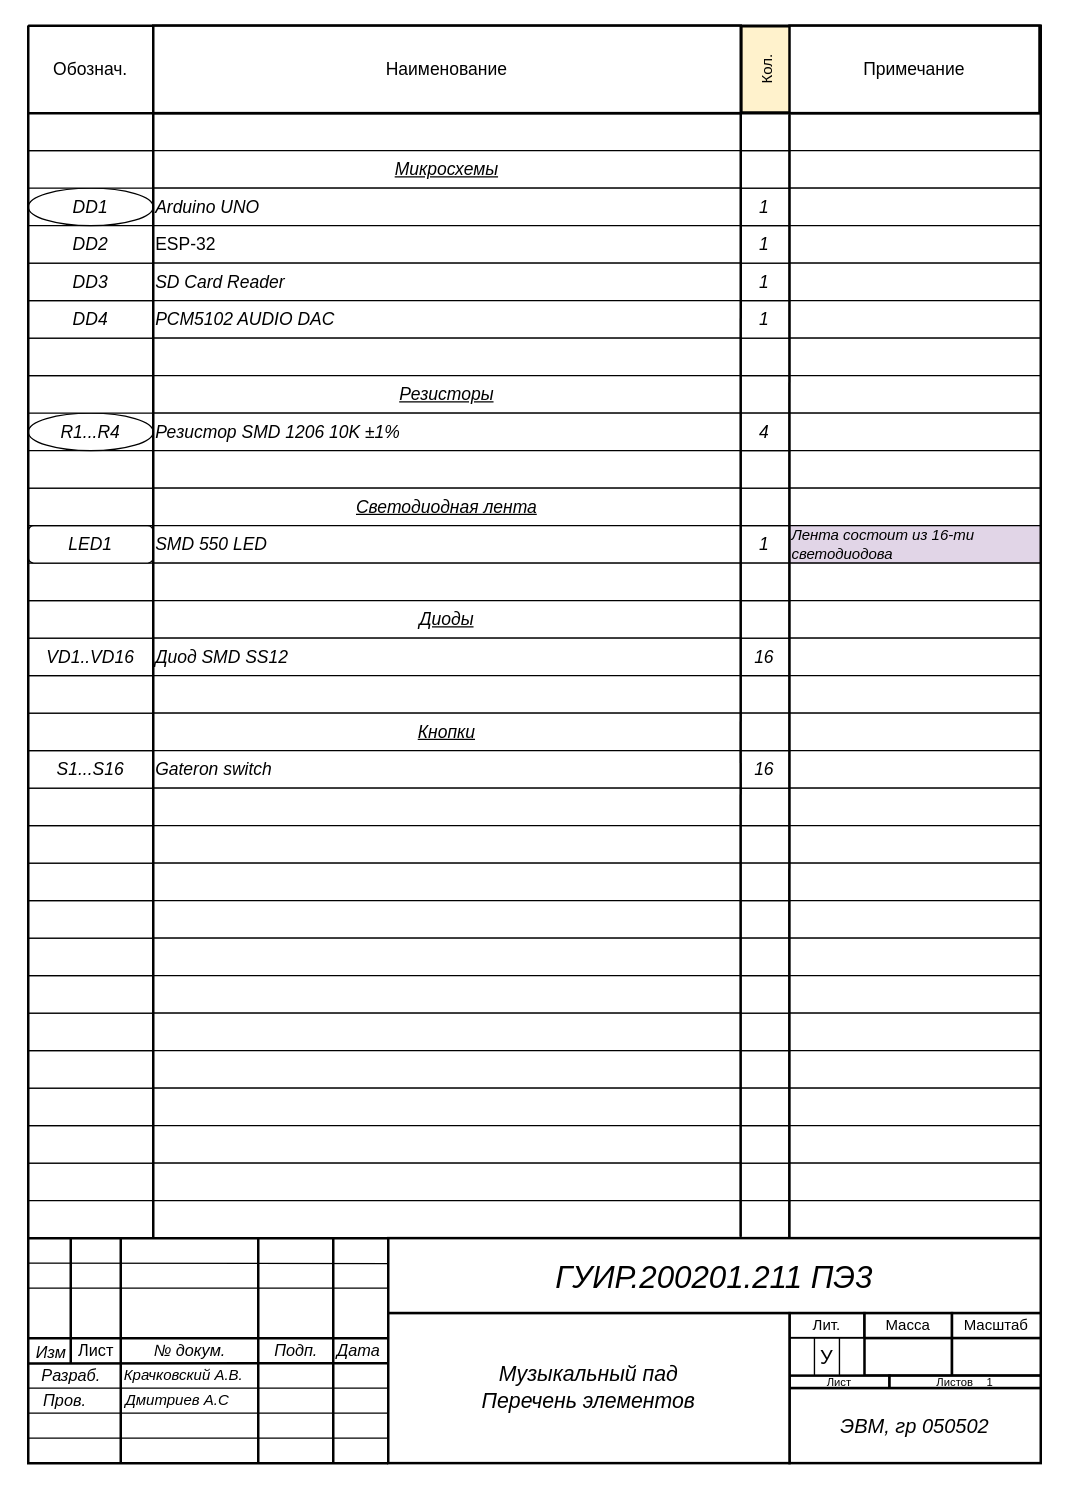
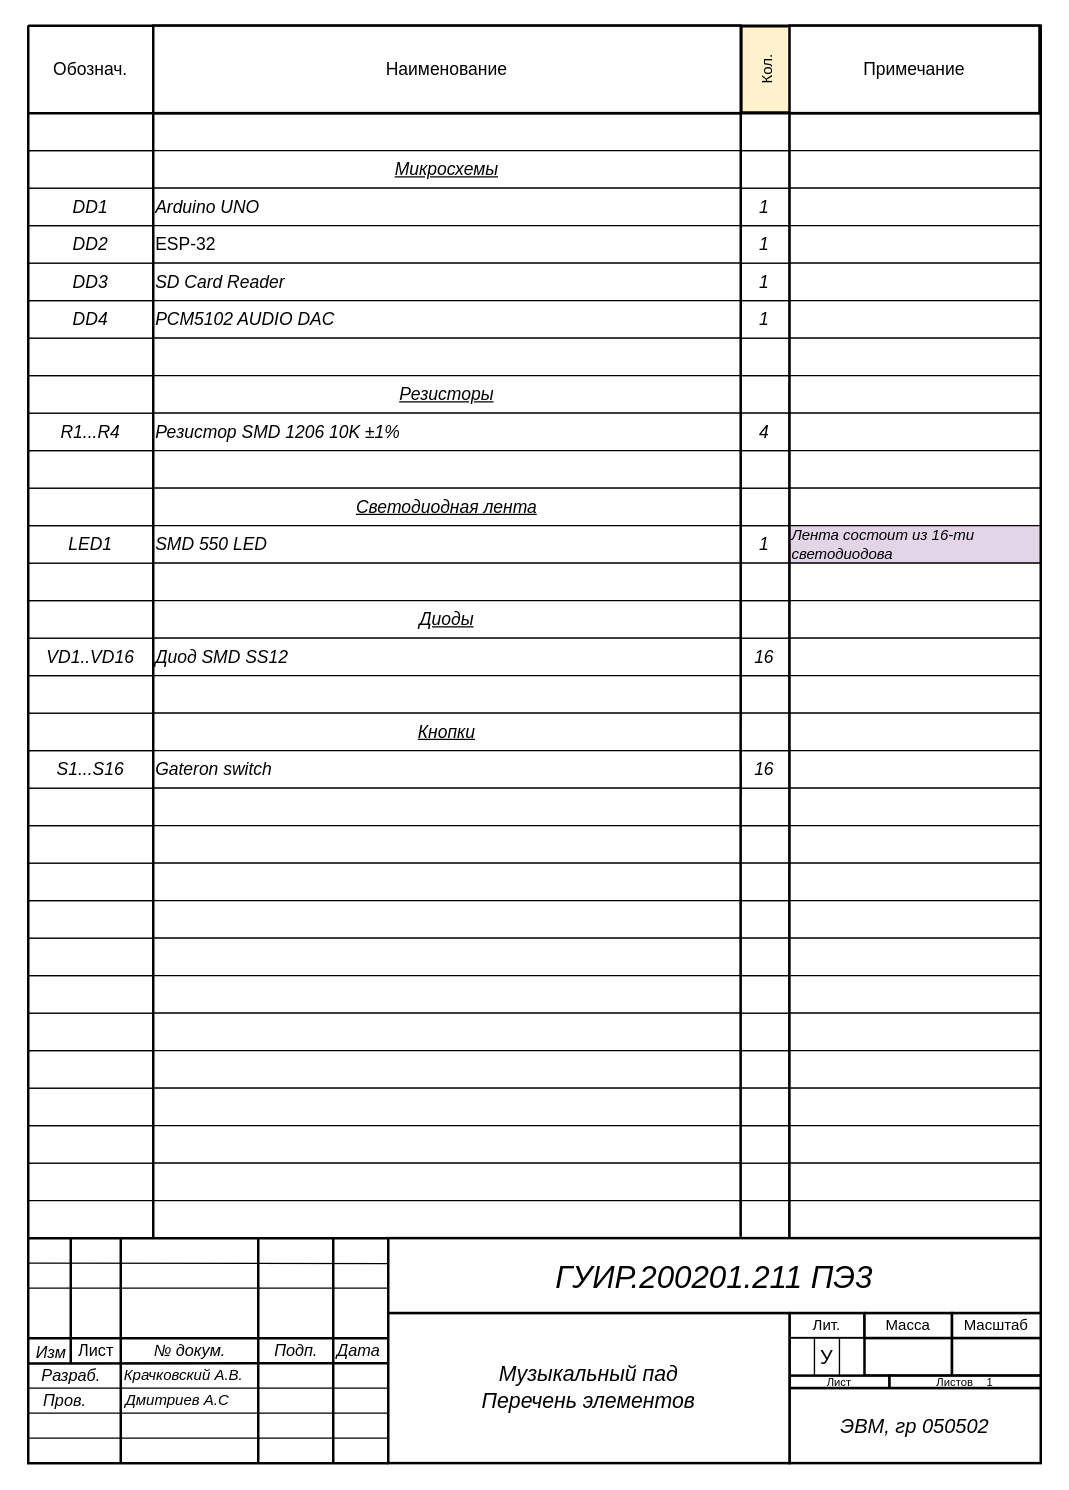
- <mxCell id="119" value="&lt;font style=&quot;font-size: 14px;&quot;&gt;&lt;i&gt;DD1&lt;/i&gt;&lt;/font&gt;" style="ellipse;whiteSpace=wrap;html=1;strokeWidth=1;" parent="1" vertex="1"><mxGeometry x="22" y="150" width="100" height="30" as="geometry" /></mxCell>
+ <mxCell id="119" value="&lt;font style=&quot;font-size: 14px;&quot;&gt;&lt;i&gt;DD1&lt;/i&gt;&lt;/font&gt;" style="rounded=0;whiteSpace=wrap;html=1;strokeWidth=1;" parent="1" vertex="1"><mxGeometry x="22" y="150" width="100" height="30" as="geometry" /></mxCell>
- <mxCell id="113" value="&lt;font style=&quot;font-size: 14px;&quot;&gt;&lt;i&gt;R1...R4&lt;/i&gt;&lt;/font&gt;" style="ellipse;whiteSpace=wrap;html=1;strokeWidth=1;" parent="1" vertex="1"><mxGeometry x="22" y="330" width="100" height="30" as="geometry" /></mxCell>
+ <mxCell id="113" value="&lt;font style=&quot;font-size: 14px;&quot;&gt;&lt;i&gt;R1...R4&lt;/i&gt;&lt;/font&gt;" style="rounded=0;whiteSpace=wrap;html=1;strokeWidth=1;" parent="1" vertex="1"><mxGeometry x="22" y="330" width="100" height="30" as="geometry" /></mxCell>
- <mxCell id="110" value="&lt;span style=&quot;font-size: 14px;&quot;&gt;&lt;i&gt;LED1&lt;/i&gt;&lt;/span&gt;" style="whiteSpace=wrap;html=1;strokeWidth=1;rounded=1;" parent="1" vertex="1"><mxGeometry x="22" y="420" width="100" height="30" as="geometry" /></mxCell>
+ <mxCell id="110" value="&lt;span style=&quot;font-size: 14px;&quot;&gt;&lt;i&gt;LED1&lt;/i&gt;&lt;/span&gt;" style="rounded=0;whiteSpace=wrap;html=1;strokeWidth=1;" parent="1" vertex="1"><mxGeometry x="22" y="420" width="100" height="30" as="geometry" /></mxCell>
